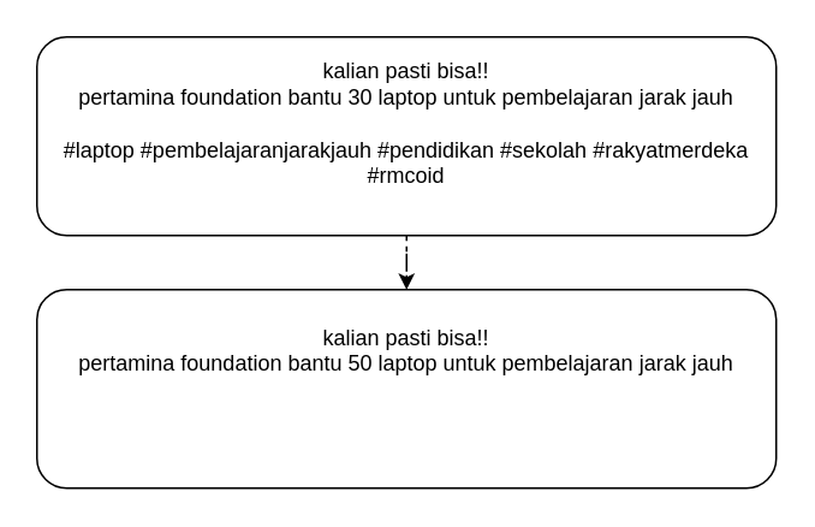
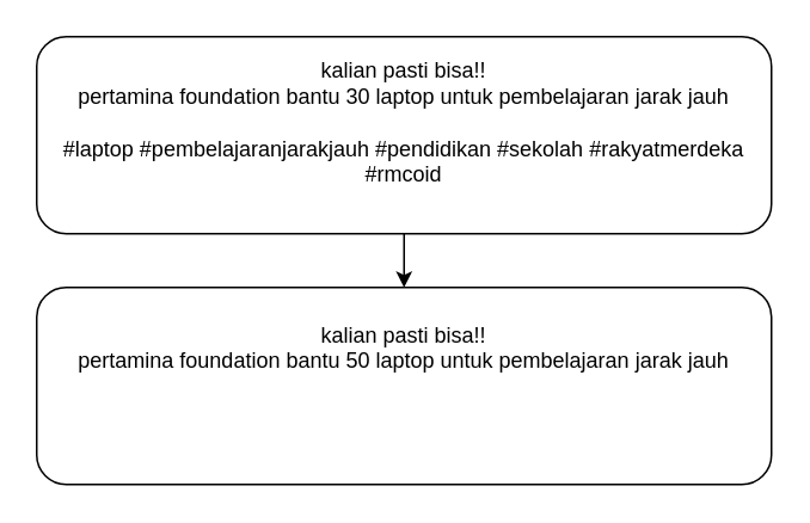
- <mxCell id="2" style="edgeStyle=orthogonalEdgeStyle;rounded=0;orthogonalLoop=1;jettySize=auto;html=1;entryX=0.5;entryY=0;entryDx=0;entryDy=0;dashed=1;" edge="1" parent="1" source="3" target="4"><mxGeometry relative="1" as="geometry" /></mxCell>
+ <mxCell id="2" style="edgeStyle=orthogonalEdgeStyle;rounded=0;orthogonalLoop=1;jettySize=auto;html=1;entryX=0.5;entryY=0;entryDx=0;entryDy=0;" edge="1" parent="1" source="3" target="4"><mxGeometry relative="1" as="geometry" /></mxCell>
